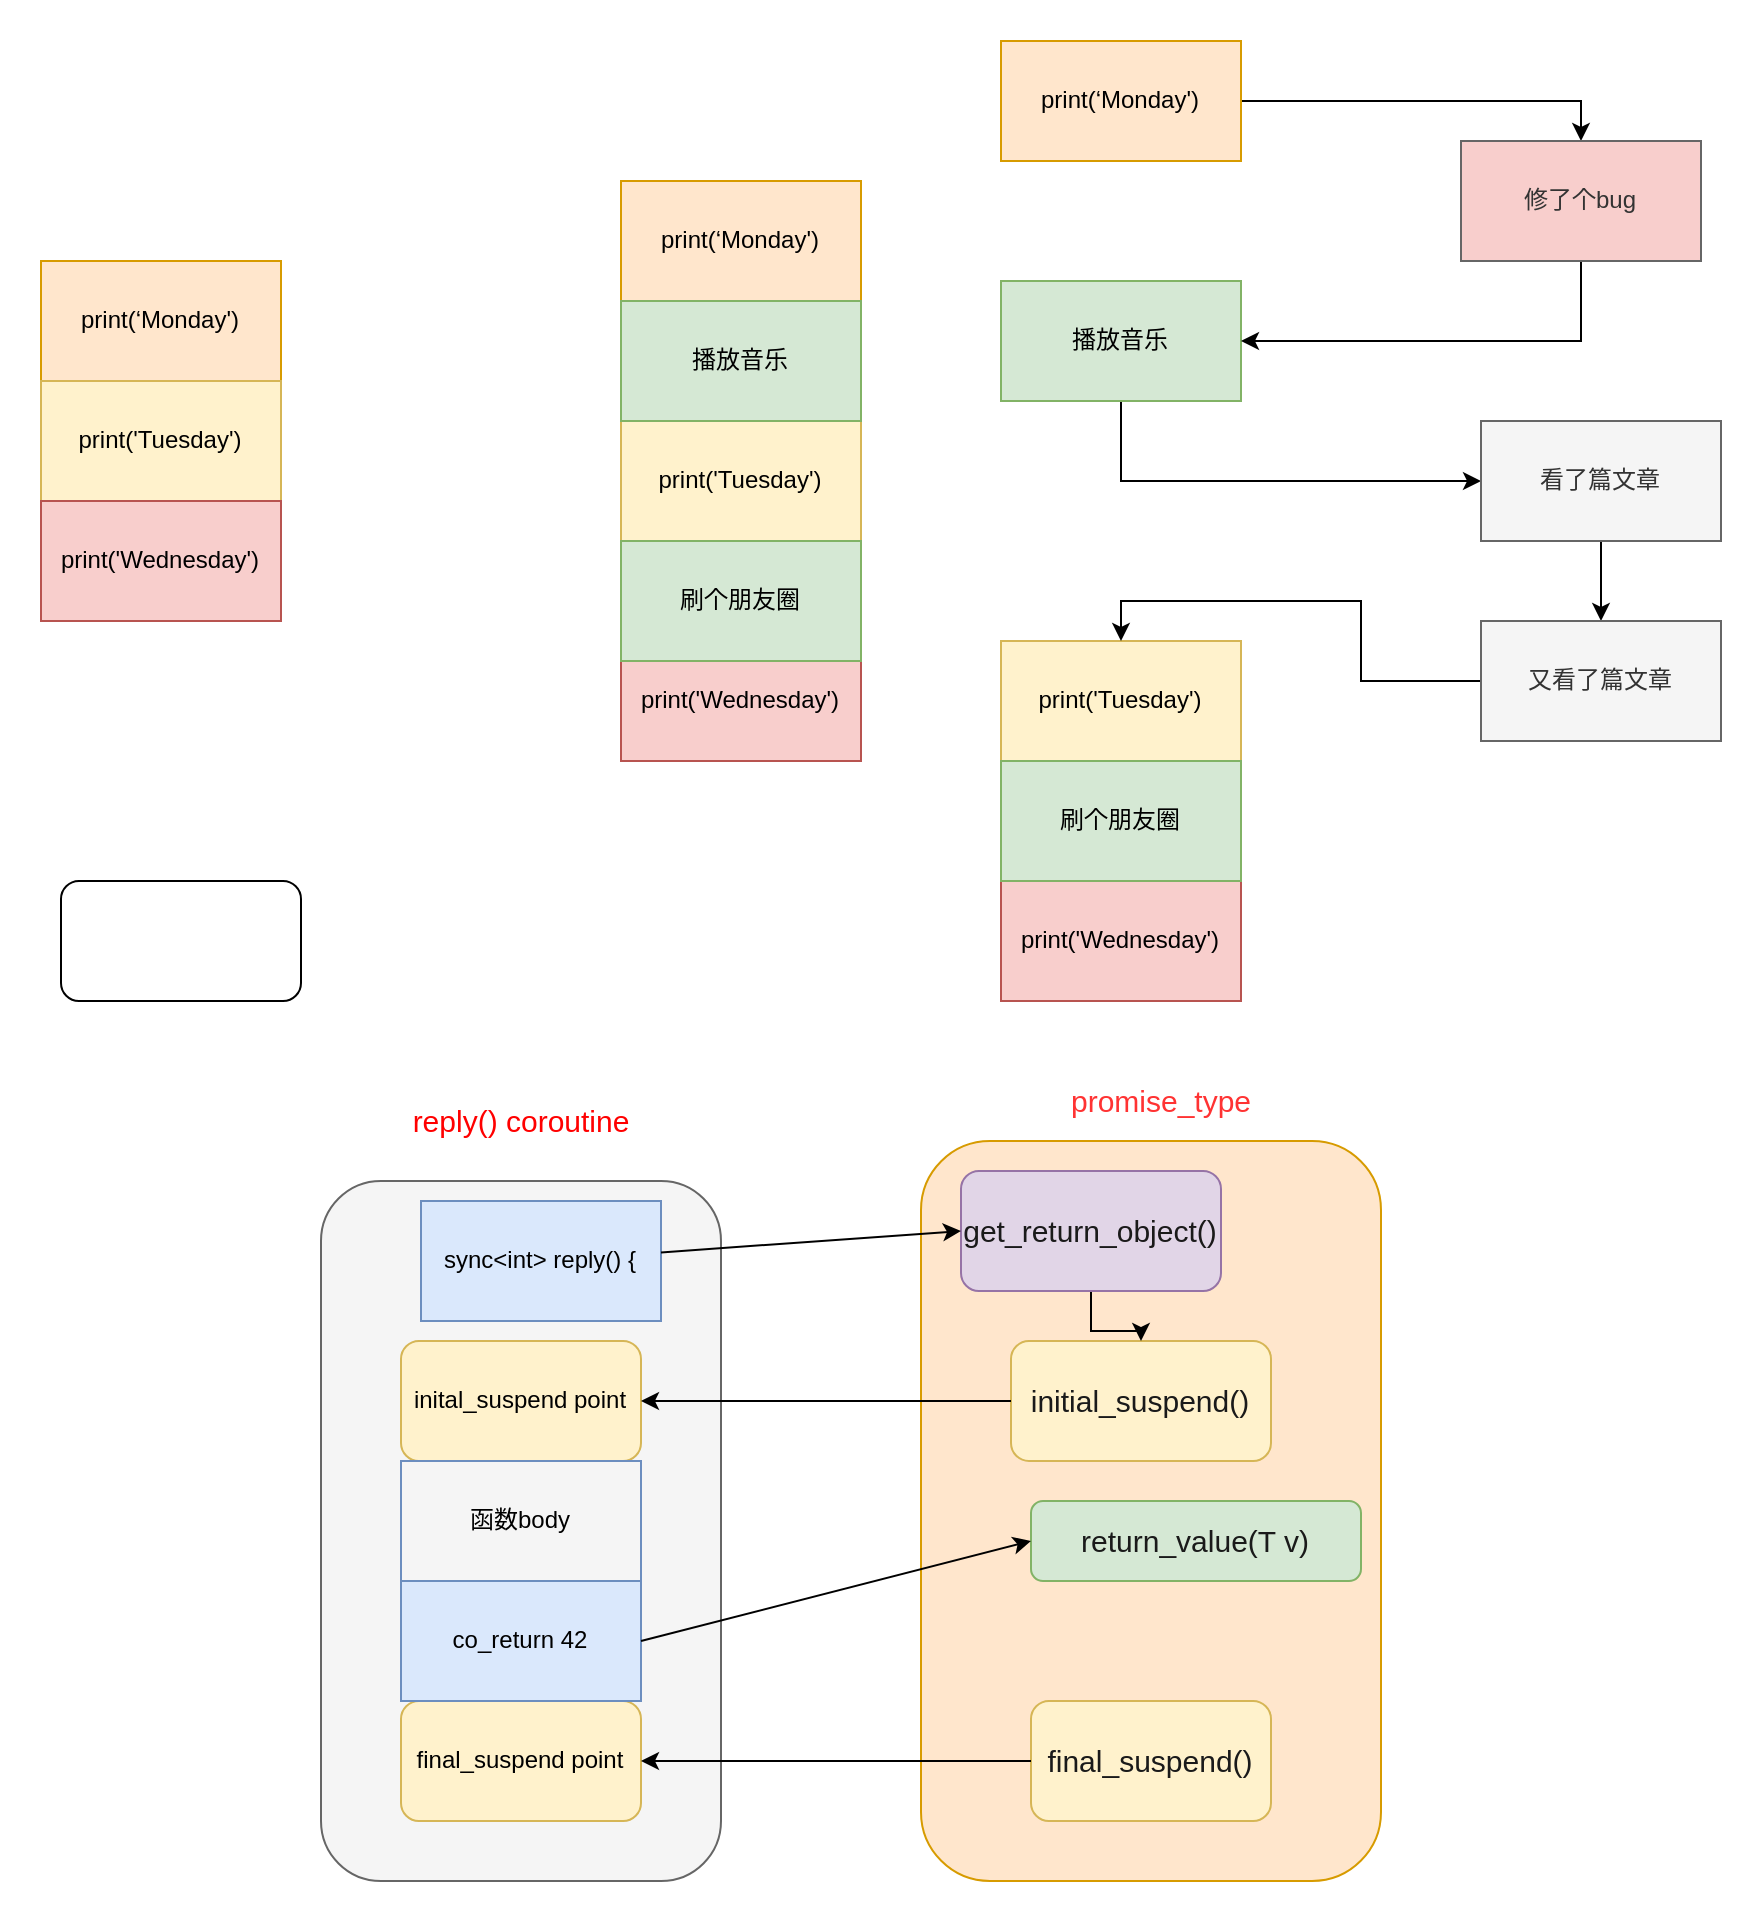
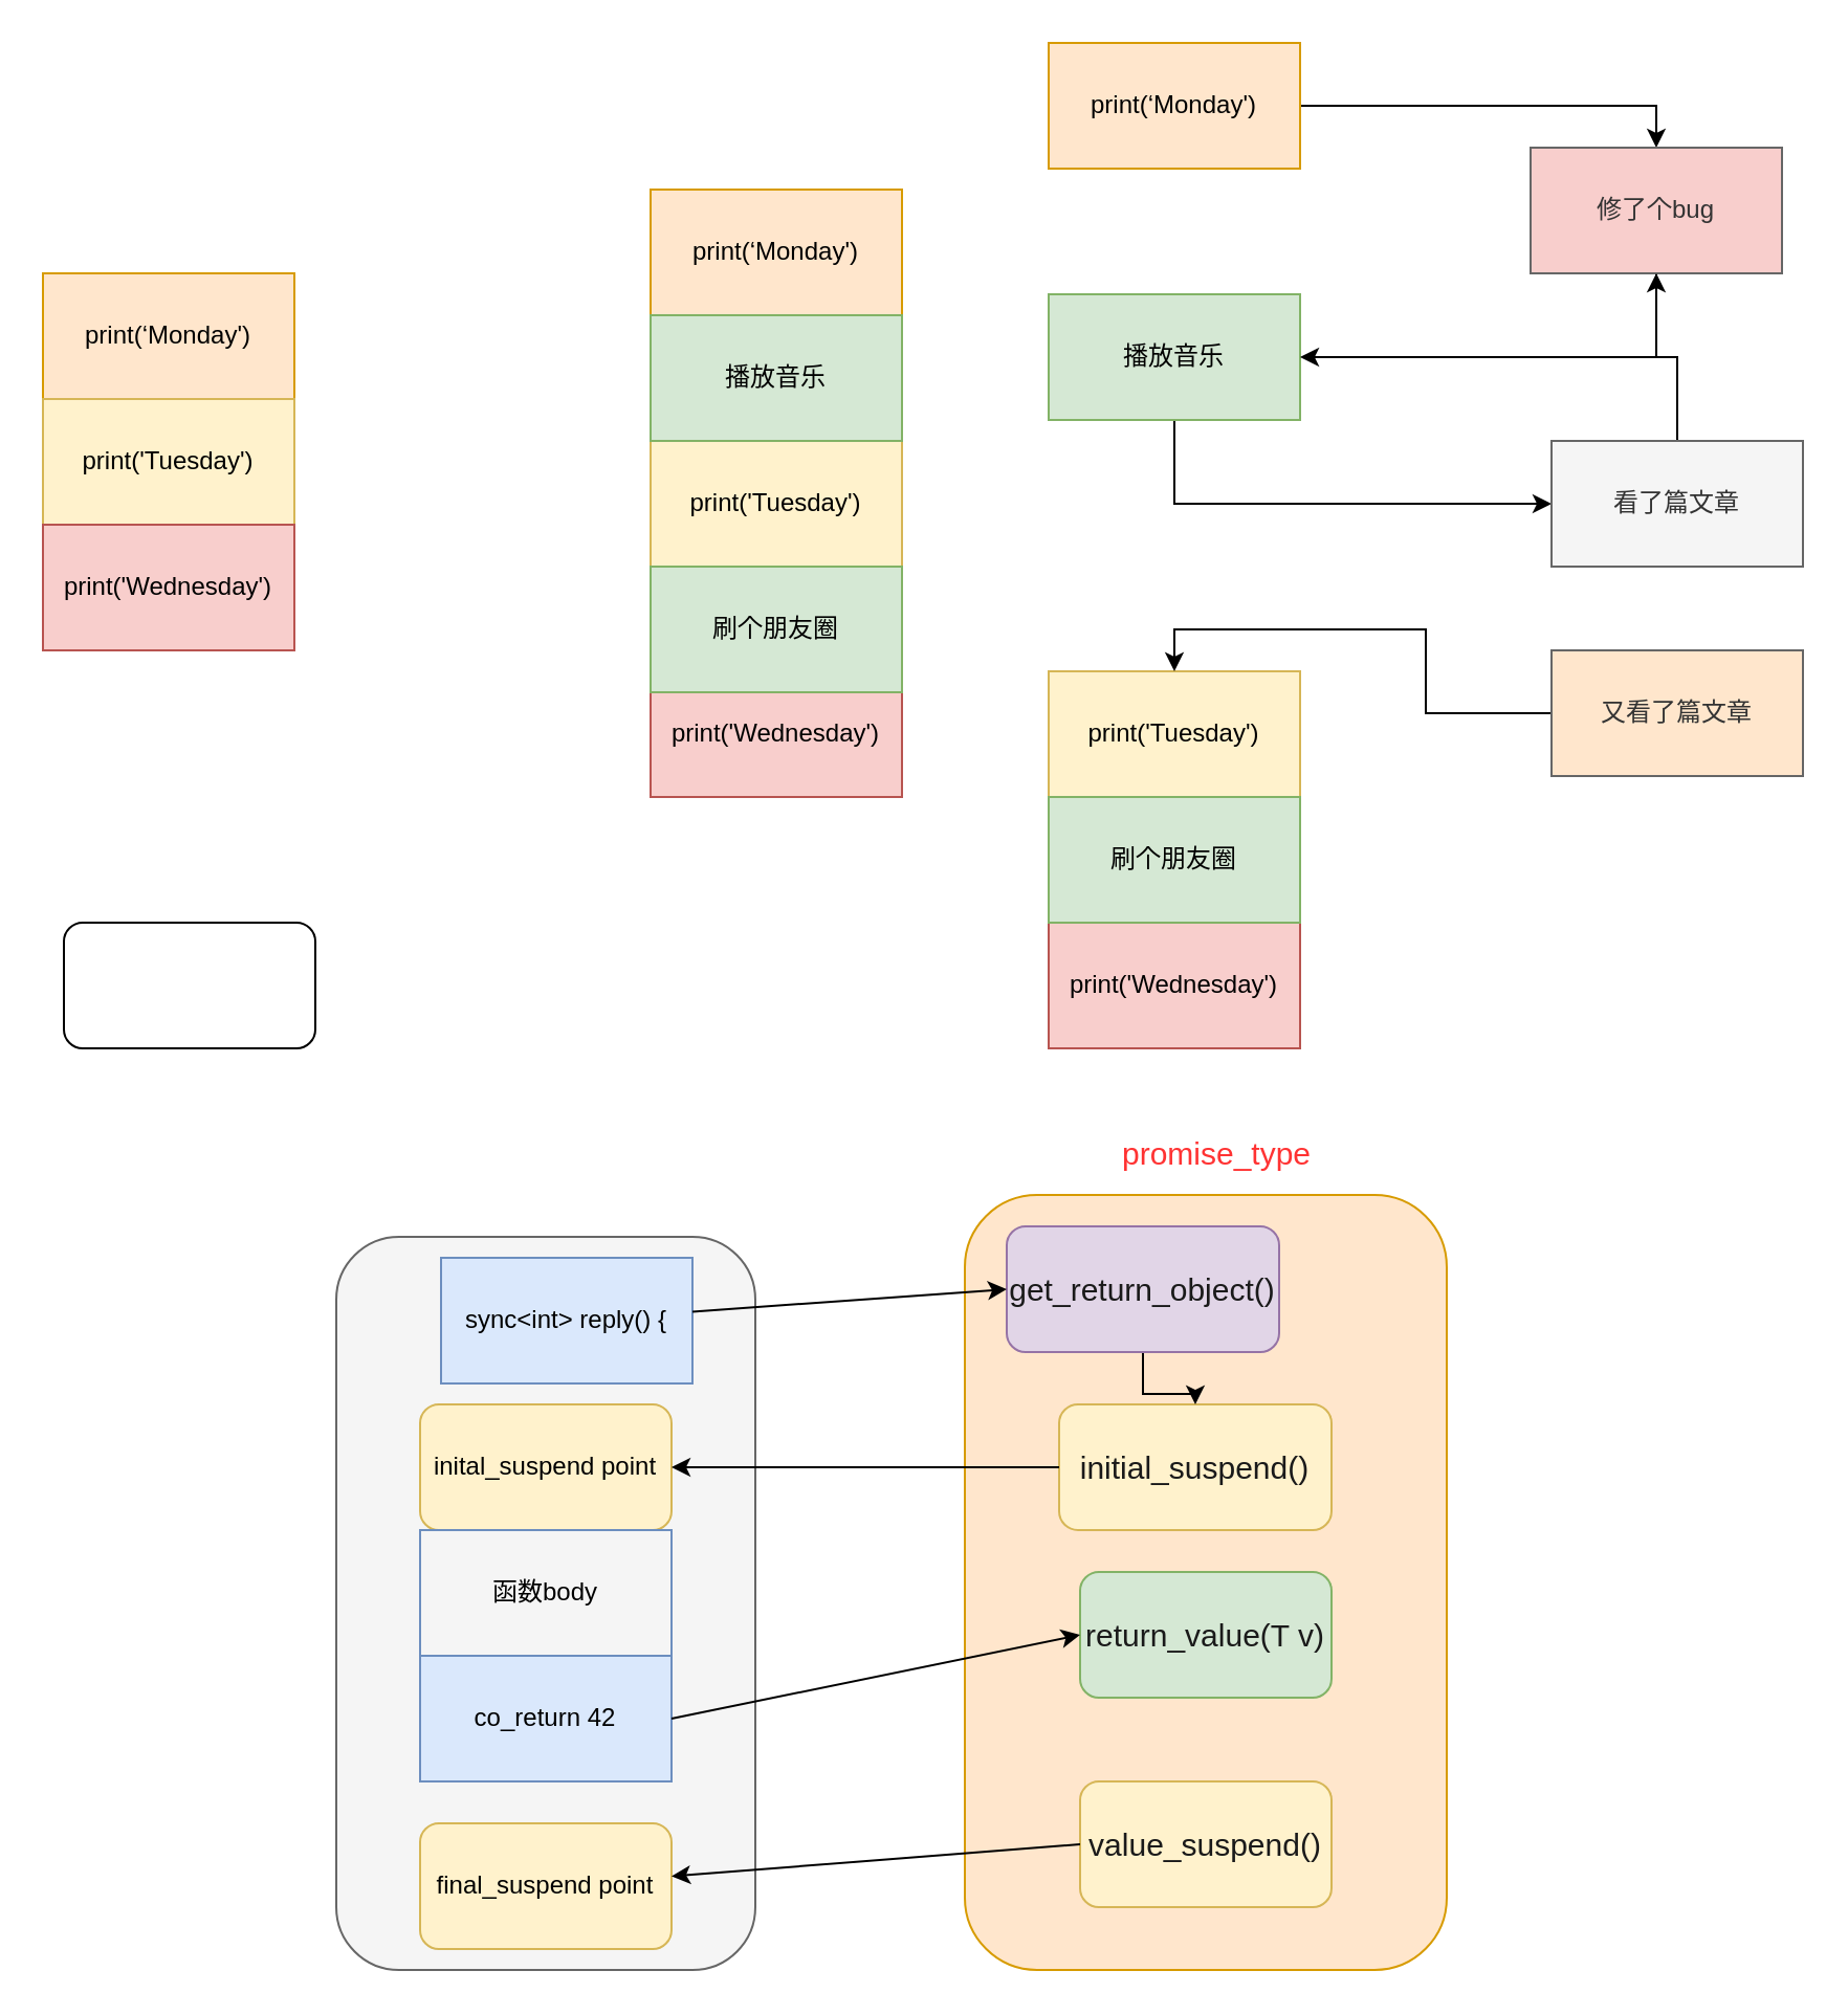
- <mxCell id="21" style="edgeStyle=orthogonalEdgeStyle;rounded=0;orthogonalLoop=1;jettySize=auto;html=1;entryX=0.5;entryY=0;entryDx=0;entryDy=0;" parent="1" source="22" target="24" edge="1"><mxGeometry relative="1" as="geometry" /></mxCell>
+ <mxCell id="21" style="edgeStyle=orthogonalEdgeStyle;rounded=0;orthogonalLoop=1;jettySize=auto;html=1;" parent="1" source="22" target="20" edge="1"><mxGeometry relative="1" as="geometry" /></mxCell>
- <mxCell id="24" value="又看了篇文章" style="rounded=0;whiteSpace=wrap;html=1;fillColor=#f5f5f5;strokeColor=#666666;fontColor=#333333;" parent="1" vertex="1"><mxGeometry x="740" y="310" width="120" height="60" as="geometry" /></mxCell>
+ <mxCell id="24" value="又看了篇文章" style="rounded=0;whiteSpace=wrap;html=1;fillColor=#ffe6cc;strokeColor=#666666;fontColor=#333333;" parent="1" vertex="1"><mxGeometry x="740" y="310" width="120" height="60" as="geometry" /></mxCell>
- <mxCell id="31" value="&lt;font color=&quot;#ff0000&quot;&gt;reply() coroutine&lt;/font&gt;" style="text;html=1;align=center;verticalAlign=middle;resizable=0;points=[];autosize=1;fontSize=15;fontColor=#FFB570;" parent="1" vertex="1"><mxGeometry x="200" y="550" width="120" height="20" as="geometry" /></mxCell>
- <mxCell id="35" value="&lt;font color=&quot;#1a1a1a&quot;&gt;return_value(T v)&lt;/font&gt;" style="rounded=1;whiteSpace=wrap;html=1;fontSize=15;fillColor=#d5e8d4;strokeColor=#82b366;" parent="1" vertex="1"><mxGeometry x="515" y="750" width="165" height="40" as="geometry" /></mxCell>
+ <mxCell id="35" value="&lt;font color=&quot;#1a1a1a&quot;&gt;return_value(T v)&lt;/font&gt;" style="rounded=1;whiteSpace=wrap;html=1;fontSize=15;fillColor=#d5e8d4;strokeColor=#82b366;" parent="1" vertex="1"><mxGeometry x="515" y="750" width="120" height="60" as="geometry" /></mxCell>
- <mxCell id="29" value="final_suspend point" style="rounded=1;whiteSpace=wrap;html=1;fillColor=#fff2cc;strokeColor=#d6b656;" parent="1" vertex="1"><mxGeometry x="200" y="850" width="120" height="60" as="geometry" /></mxCell>
+ <mxCell id="29" value="final_suspend point" style="rounded=1;whiteSpace=wrap;html=1;fillColor=#fff2cc;strokeColor=#d6b656;" parent="1" vertex="1"><mxGeometry x="200" y="870" width="120" height="60" as="geometry" /></mxCell>
- <mxCell id="36" value="&lt;font color=&quot;#1a1a1a&quot;&gt;final_suspend()&lt;/font&gt;" style="rounded=1;whiteSpace=wrap;html=1;fontSize=15;fillColor=#fff2cc;strokeColor=#d6b656;" parent="1" vertex="1"><mxGeometry x="515" y="850" width="120" height="60" as="geometry" /></mxCell>
+ <mxCell id="36" value="&lt;font color=&quot;#1a1a1a&quot;&gt;value_suspend()&lt;/font&gt;" style="rounded=1;whiteSpace=wrap;html=1;fontSize=15;fillColor=#fff2cc;strokeColor=#d6b656;" parent="1" vertex="1"><mxGeometry x="515" y="850" width="120" height="60" as="geometry" /></mxCell>
